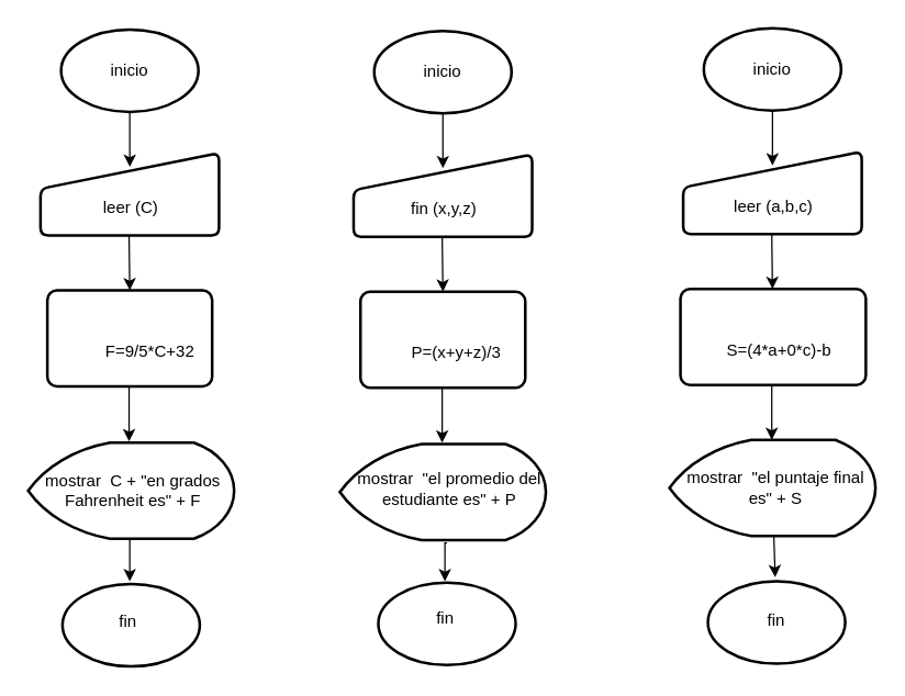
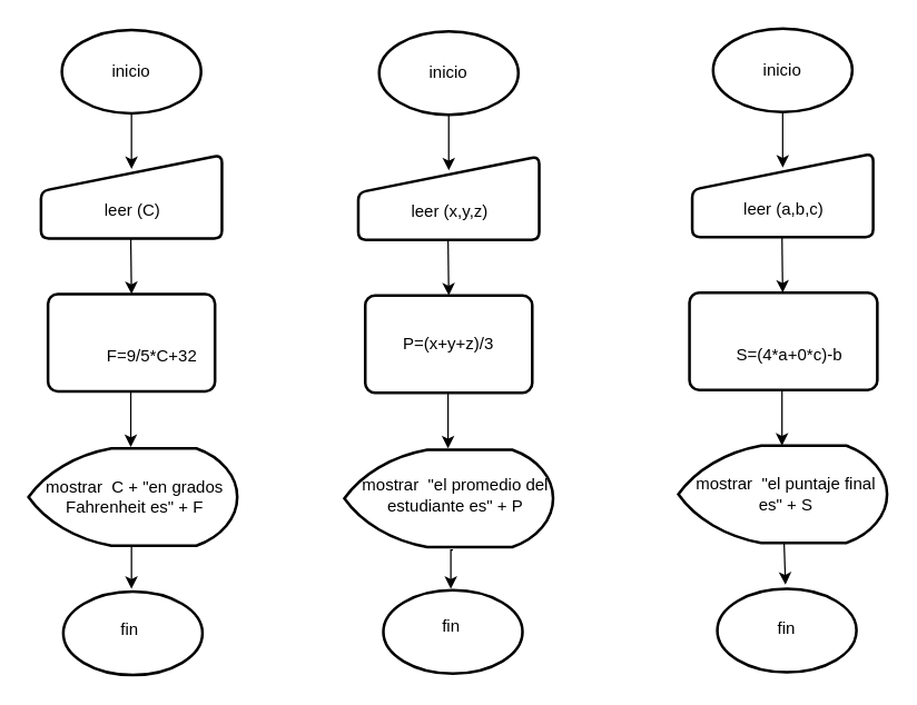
- <mxCell id="20" value="fin (x,y,z)" style="text;html=1;strokeColor=none;fillColor=none;align=center;verticalAlign=middle;whiteSpace=wrap;rounded=0;" parent="1" vertex="1"><mxGeometry x="293" y="142" width="60" height="20" as="geometry" /></mxCell>
+ <mxCell id="20" value="leer (x,y,z)" style="text;html=1;strokeColor=none;fillColor=none;align=center;verticalAlign=middle;whiteSpace=wrap;rounded=0;" parent="1" vertex="1"><mxGeometry x="293" y="142" width="60" height="20" as="geometry" /></mxCell>
- <mxCell id="27" value="P=(x+y+z)/3" style="text;html=1;strokeColor=none;fillColor=none;align=center;verticalAlign=middle;whiteSpace=wrap;rounded=0;" parent="1" vertex="1"><mxGeometry x="297" y="242" width="70" height="30" as="geometry" /></mxCell>
+ <mxCell id="27" value="P=(x+y+z)/3" style="text;html=1;strokeColor=none;fillColor=none;align=center;verticalAlign=middle;whiteSpace=wrap;rounded=0;" parent="1" vertex="1"><mxGeometry x="287" y="232" width="70" height="30" as="geometry" /></mxCell>
